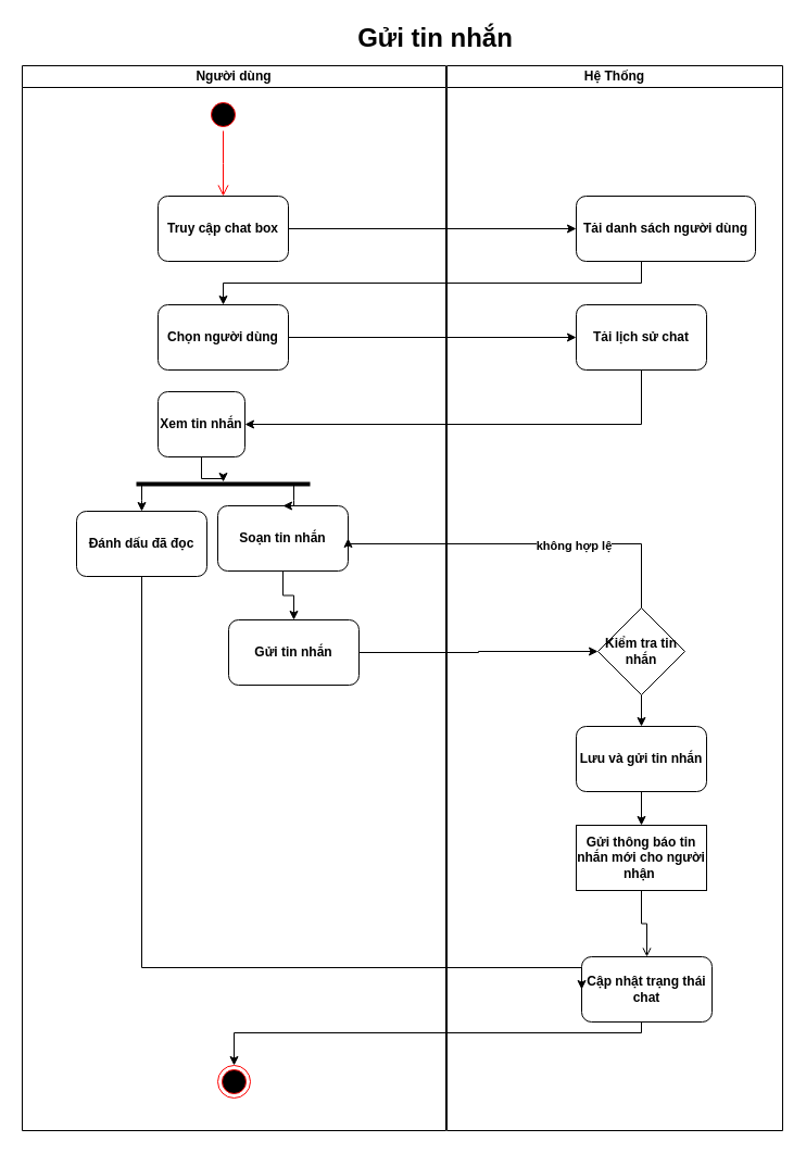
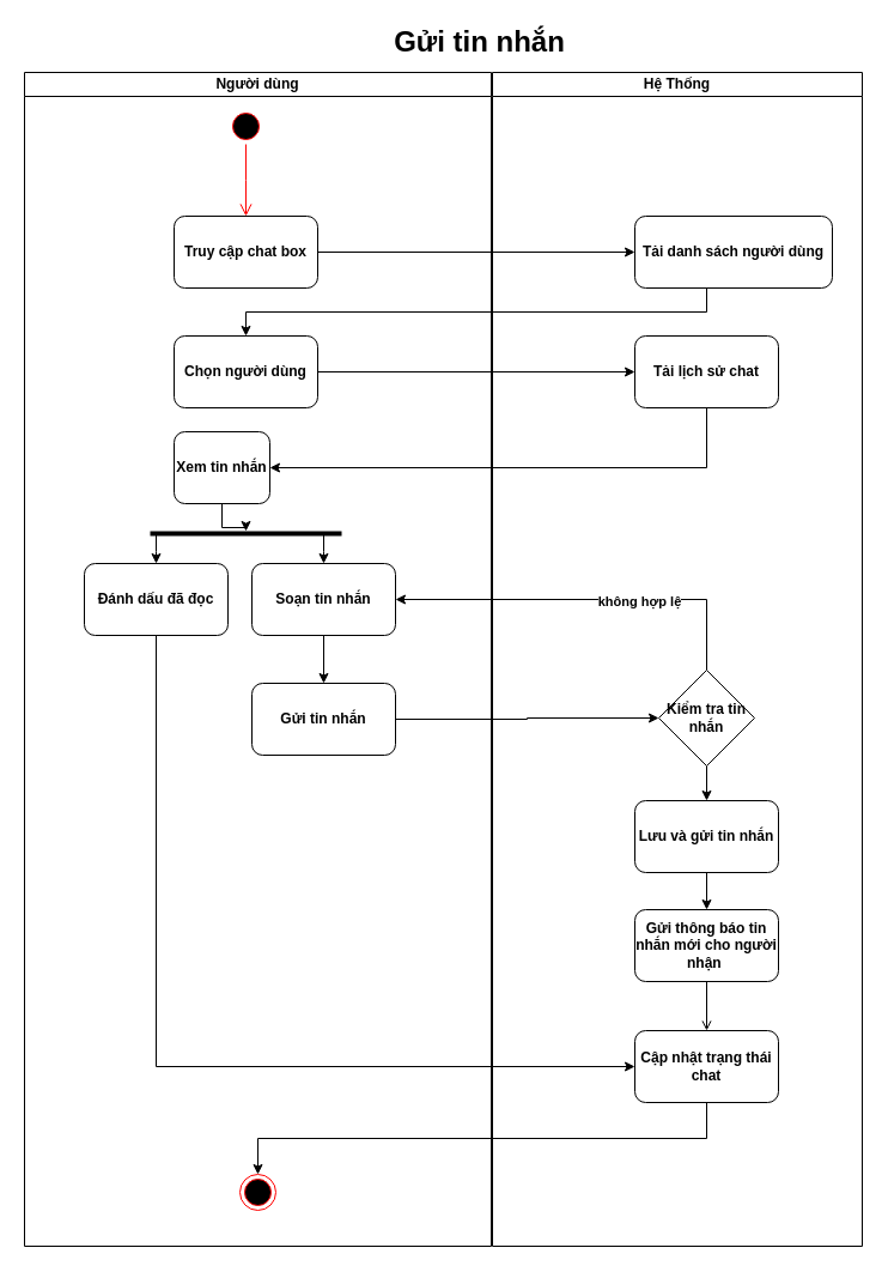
- <mxCell id="10" value="Soạn tin nhắn" style="rounded=1;whiteSpace=wrap;html=1;fontStyle=1" parent="2" vertex="1"><mxGeometry x="180" y="405" width="120" height="60" as="geometry" /></mxCell>
+ <mxCell id="10" value="Soạn tin nhắn" style="rounded=1;whiteSpace=wrap;html=1;fontStyle=1" parent="2" vertex="1"><mxGeometry x="190" y="410" width="120" height="60" as="geometry" /></mxCell>
- <mxCell id="25" value="Gửi thông báo tin nhắn mới cho người nhận&amp;nbsp;" style="whiteSpace=wrap;html=1;fontStyle=1;rounded=0;" parent="16" vertex="1"><mxGeometry x="119" y="699" width="120" height="60" as="geometry" /></mxCell>
+ <mxCell id="25" value="Gửi thông báo tin nhắn mới cho người nhận&amp;nbsp;" style="rounded=1;whiteSpace=wrap;html=1;fontStyle=1" parent="16" vertex="1"><mxGeometry x="119" y="699" width="120" height="60" as="geometry" /></mxCell>
- <mxCell id="26" value="Cập nhật trạng thái chat" style="rounded=1;whiteSpace=wrap;html=1;fontStyle=1" parent="16" vertex="1"><mxGeometry x="124" y="820" width="120" height="60" as="geometry" /></mxCell>
+ <mxCell id="26" value="Cập nhật trạng thái chat" style="rounded=1;whiteSpace=wrap;html=1;fontStyle=1" parent="16" vertex="1"><mxGeometry x="119" y="800" width="120" height="60" as="geometry" /></mxCell>
